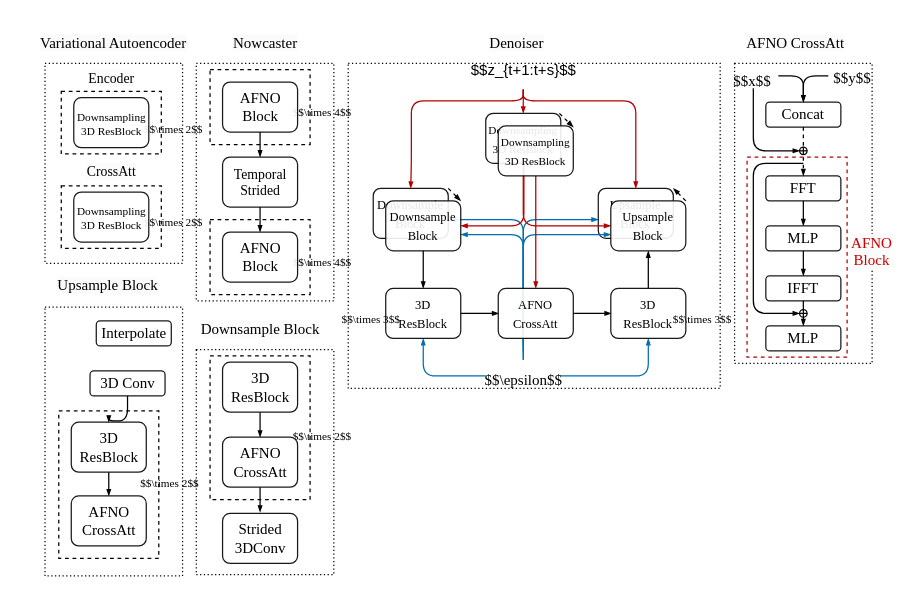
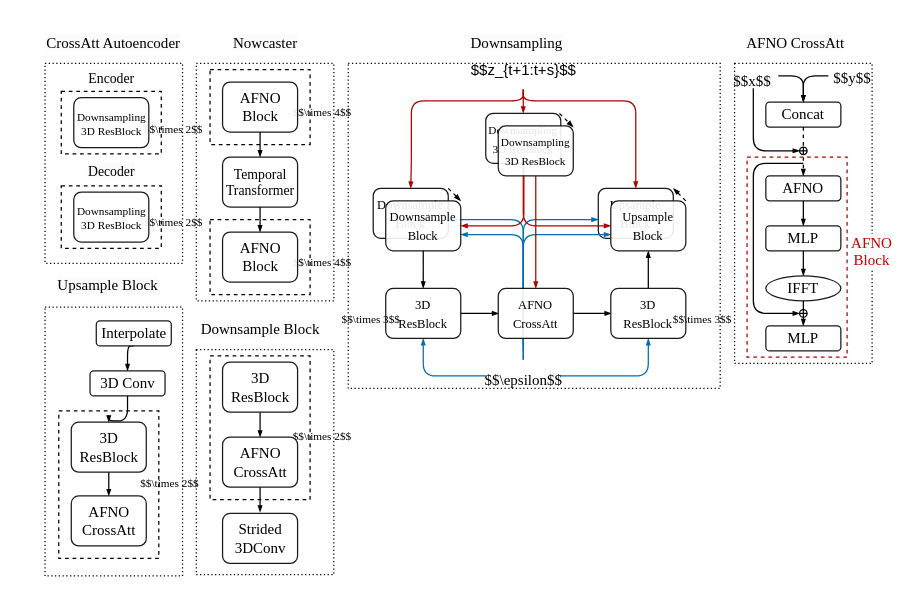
- <mxCell id="37" value="&lt;span style=&quot;color: rgb(0, 0, 0); font-family: &amp;quot;Times New Roman&amp;quot;; font-size: 12px; font-style: normal; font-variant-ligatures: normal; font-variant-caps: normal; font-weight: 400; letter-spacing: normal; orphans: 2; text-indent: 0px; text-transform: none; widows: 2; word-spacing: 0px; -webkit-text-stroke-width: 0px; background-color: rgb(251, 251, 251); text-decoration-thickness: initial; text-decoration-style: initial; text-decoration-color: initial; float: none; display: inline !important;&quot;&gt;Denoiser&lt;/span&gt;" style="text;whiteSpace=wrap;html=1;align=center;" parent="1" vertex="1"><mxGeometry x="348" y="20" width="130" height="30" as="geometry" /></mxCell>
+ <mxCell id="37" value="&lt;span style=&quot;color: rgb(0, 0, 0); font-family: &amp;quot;Times New Roman&amp;quot;; font-size: 12px; font-style: normal; font-variant-ligatures: normal; font-variant-caps: normal; font-weight: 400; letter-spacing: normal; orphans: 2; text-indent: 0px; text-transform: none; widows: 2; word-spacing: 0px; -webkit-text-stroke-width: 0px; background-color: rgb(251, 251, 251); text-decoration-thickness: initial; text-decoration-style: initial; text-decoration-color: initial; float: none; display: inline !important;&quot;&gt;Downsampling&lt;/span&gt;" style="text;whiteSpace=wrap;html=1;align=center;" parent="1" vertex="1"><mxGeometry x="348" y="20" width="130" height="30" as="geometry" /></mxCell>
- <mxCell id="92" value="&lt;span style=&quot;color: rgb(0, 0, 0); font-family: &amp;quot;Times New Roman&amp;quot;; font-size: 12px; font-style: normal; font-variant-ligatures: normal; font-variant-caps: normal; font-weight: 400; letter-spacing: normal; orphans: 2; text-indent: 0px; text-transform: none; widows: 2; word-spacing: 0px; -webkit-text-stroke-width: 0px; background-color: rgb(251, 251, 251); text-decoration-thickness: initial; text-decoration-style: initial; text-decoration-color: initial; float: none; display: inline !important;&quot;&gt;Variational Autoencoder&lt;/span&gt;" style="text;whiteSpace=wrap;html=1;align=center;" vertex="1" parent="1"><mxGeometry x="22.25" y="20" width="136.5" height="30" as="geometry" /></mxCell>
+ <mxCell id="92" value="&lt;span style=&quot;color: rgb(0, 0, 0); font-family: &amp;quot;Times New Roman&amp;quot;; font-size: 12px; font-style: normal; font-variant-ligatures: normal; font-variant-caps: normal; font-weight: 400; letter-spacing: normal; orphans: 2; text-indent: 0px; text-transform: none; widows: 2; word-spacing: 0px; -webkit-text-stroke-width: 0px; background-color: rgb(251, 251, 251); text-decoration-thickness: initial; text-decoration-style: initial; text-decoration-color: initial; float: none; display: inline !important;&quot;&gt;CrossAtt Autoencoder&lt;/span&gt;" style="text;whiteSpace=wrap;html=1;align=center;" vertex="1" parent="1"><mxGeometry x="22.25" y="20" width="136.5" height="30" as="geometry" /></mxCell>
- <mxCell id="98" value="&lt;span style=&quot;color: rgb(0, 0, 0); font-family: &amp;quot;Times New Roman&amp;quot;; font-style: normal; font-variant-ligatures: normal; font-variant-caps: normal; font-weight: 400; letter-spacing: normal; orphans: 2; text-indent: 0px; text-transform: none; widows: 2; word-spacing: 0px; -webkit-text-stroke-width: 0px; white-space: normal; background-color: rgb(251, 251, 251); text-decoration-thickness: initial; text-decoration-style: initial; text-decoration-color: initial; float: none; display: inline !important;&quot;&gt;&lt;font style=&quot;font-size: 11px;&quot;&gt;CrossAtt&lt;/font&gt;&lt;/span&gt;" style="text;whiteSpace=wrap;html=1;fontFamily=Architects Daughter;fontSource=https%3A%2F%2Ffonts.googleapis.com%2Fcss%3Ffamily%3DArchitects%2BDaughter;align=center;" vertex="1" parent="1"><mxGeometry x="48.5" y="123" width="80" height="40" as="geometry" /></mxCell>
+ <mxCell id="98" value="&lt;span style=&quot;color: rgb(0, 0, 0); font-family: &amp;quot;Times New Roman&amp;quot;; font-style: normal; font-variant-ligatures: normal; font-variant-caps: normal; font-weight: 400; letter-spacing: normal; orphans: 2; text-indent: 0px; text-transform: none; widows: 2; word-spacing: 0px; -webkit-text-stroke-width: 0px; white-space: normal; background-color: rgb(251, 251, 251); text-decoration-thickness: initial; text-decoration-style: initial; text-decoration-color: initial; float: none; display: inline !important;&quot;&gt;&lt;font style=&quot;font-size: 11px;&quot;&gt;Decoder&lt;/font&gt;&lt;/span&gt;" style="text;whiteSpace=wrap;html=1;fontFamily=Architects Daughter;fontSource=https%3A%2F%2Ffonts.googleapis.com%2Fcss%3Ffamily%3DArchitects%2BDaughter;align=center;" vertex="1" parent="1"><mxGeometry x="48.5" y="123" width="80" height="40" as="geometry" /></mxCell>
- <mxCell id="84" value="&lt;font style=&quot;font-size: 11px;&quot; face=&quot;Times New Roman&quot;&gt;Temporal&lt;/font&gt;&lt;div style=&quot;font-size: 11px;&quot;&gt;&lt;font style=&quot;font-size: 11px;&quot; face=&quot;Times New Roman&quot;&gt;Strided&lt;/font&gt;&lt;/div&gt;" style="rounded=1;whiteSpace=wrap;html=1;opacity=90;" vertex="1" parent="1"><mxGeometry x="177.5" y="125" width="60" height="40" as="geometry" /></mxCell>
+ <mxCell id="84" value="&lt;font style=&quot;font-size: 11px;&quot; face=&quot;Times New Roman&quot;&gt;Temporal&lt;/font&gt;&lt;div style=&quot;font-size: 11px;&quot;&gt;&lt;font style=&quot;font-size: 11px;&quot; face=&quot;Times New Roman&quot;&gt;Transformer&lt;/font&gt;&lt;/div&gt;" style="rounded=1;whiteSpace=wrap;html=1;opacity=90;" vertex="1" parent="1"><mxGeometry x="177.5" y="125" width="60" height="40" as="geometry" /></mxCell>
- <mxCell id="54" value="&lt;font face=&quot;Times New Roman&quot;&gt;FFT&lt;br&gt;&lt;/font&gt;" style="rounded=1;whiteSpace=wrap;html=1;opacity=90;" parent="1" vertex="1"><mxGeometry x="612" y="140" width="60" height="20" as="geometry" /></mxCell>
+ <mxCell id="54" value="&lt;font face=&quot;Times New Roman&quot;&gt;AFNO&lt;br&gt;&lt;/font&gt;" style="rounded=1;whiteSpace=wrap;html=1;opacity=90;" parent="1" vertex="1"><mxGeometry x="612" y="140" width="60" height="20" as="geometry" /></mxCell>
- <mxCell id="60" value="&lt;font face=&quot;Times New Roman&quot;&gt;IFFT&lt;br&gt;&lt;/font&gt;" style="rounded=1;whiteSpace=wrap;html=1;opacity=90;" parent="1" vertex="1"><mxGeometry x="612" y="220" width="60" height="20" as="geometry" /></mxCell>
+ <mxCell id="60" value="&lt;font face=&quot;Times New Roman&quot;&gt;IFFT&lt;br&gt;&lt;/font&gt;" style="ellipse;whiteSpace=wrap;html=1;opacity=90;" parent="1" vertex="1"><mxGeometry x="612" y="220" width="60" height="20" as="geometry" /></mxCell>
+ <mxCell id="45" style="edgeStyle=orthogonalEdgeStyle;rounded=1;hachureGap=4;orthogonalLoop=1;jettySize=auto;html=1;exitX=0.5;exitY=1;exitDx=0;exitDy=0;entryX=0.5;entryY=0;entryDx=0;entryDy=0;fontFamily=Architects Daughter;fontSource=https%3A%2F%2Ffonts.googleapis.com%2Fcss%3Ffamily%3DArchitects%2BDaughter;fontSize=16;endSize=3;startSize=3;endArrow=blockThin;endFill=1;" parent="1" source="46" target="72" edge="1"><mxGeometry relative="1" as="geometry" /></mxCell>
